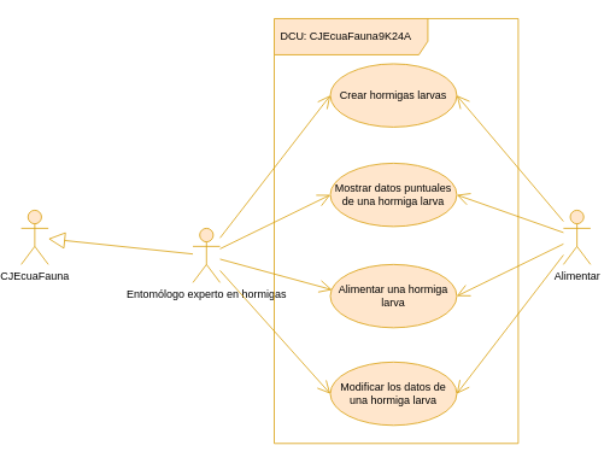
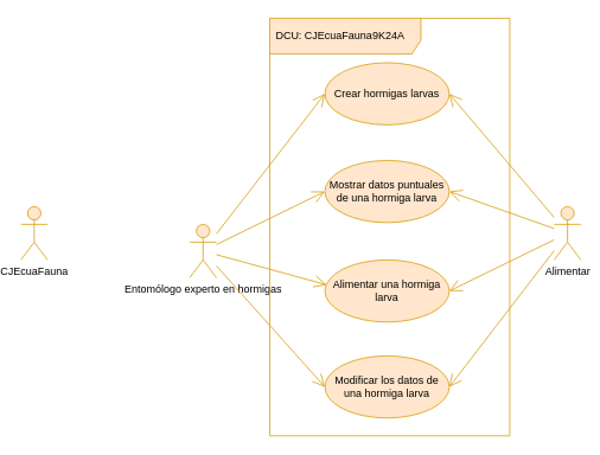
- <mxCell id="4" value="" style="endArrow=block;endSize=16;endFill=0;html=1;fillColor=#ffe6cc;strokeColor=#d79b00;" edge="1" parent="1" source="2" target="3"><mxGeometry width="160" relative="1" as="geometry"><mxPoint x="215" y="256" as="sourcePoint" /><mxPoint x="70" y="373.812" as="targetPoint" /></mxGeometry></mxCell>
